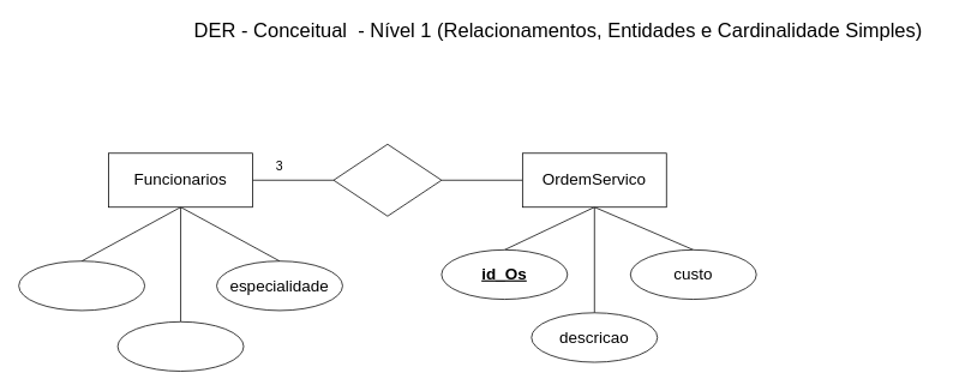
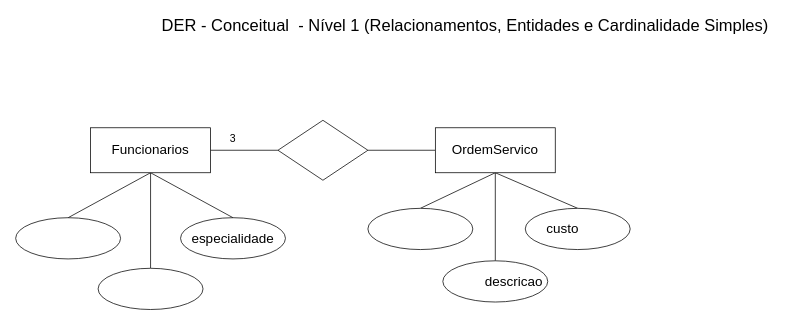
- <mxCell id="20" value="&lt;u&gt;id_Os&lt;/u&gt;" style="text;html=1;strokeColor=none;fillColor=none;align=center;verticalAlign=middle;whiteSpace=wrap;rounded=0;fontSize=18;fontStyle=5" parent="1" vertex="1"><mxGeometry x="530" y="290" width="60" height="30" as="geometry" /></mxCell>
- <mxCell id="24" value="custo" style="text;html=1;strokeColor=none;fillColor=none;align=center;verticalAlign=middle;whiteSpace=wrap;rounded=0;fontSize=18;fontStyle=0" parent="1" vertex="1"><mxGeometry x="740" y="290" width="60" height="30" as="geometry" /></mxCell>
+ <mxCell id="24" value="custo" style="text;html=1;strokeColor=none;fillColor=none;align=center;verticalAlign=middle;whiteSpace=wrap;rounded=0;fontSize=18;fontStyle=0" parent="1" vertex="1"><mxGeometry x="720" y="290" width="60" height="30" as="geometry" /></mxCell>
- <mxCell id="22" value="descricao" style="text;html=1;strokeColor=none;fillColor=none;align=center;verticalAlign=middle;whiteSpace=wrap;rounded=0;fontSize=18;fontStyle=0" parent="1" vertex="1"><mxGeometry x="630" y="360" width="60" height="30" as="geometry" /></mxCell>
+ <mxCell id="22" value="descricao" style="text;html=1;strokeColor=none;fillColor=none;align=center;verticalAlign=middle;whiteSpace=wrap;rounded=0;fontSize=18;fontStyle=0" parent="1" vertex="1"><mxGeometry x="655" y="360" width="60" height="30" as="geometry" /></mxCell>
